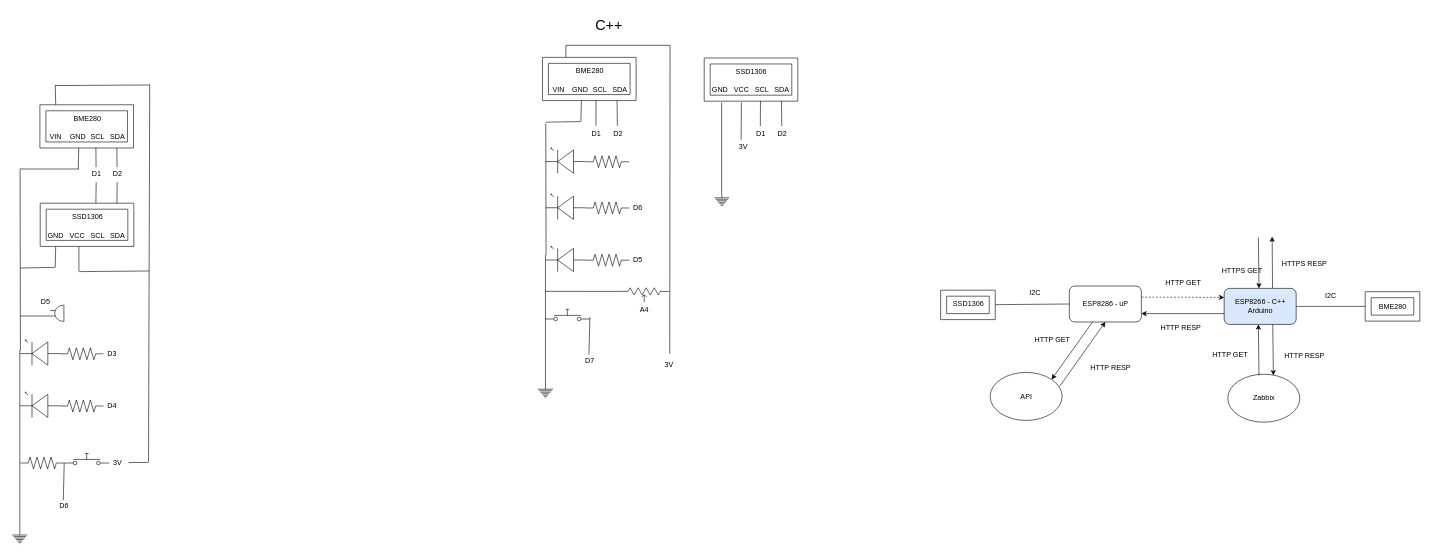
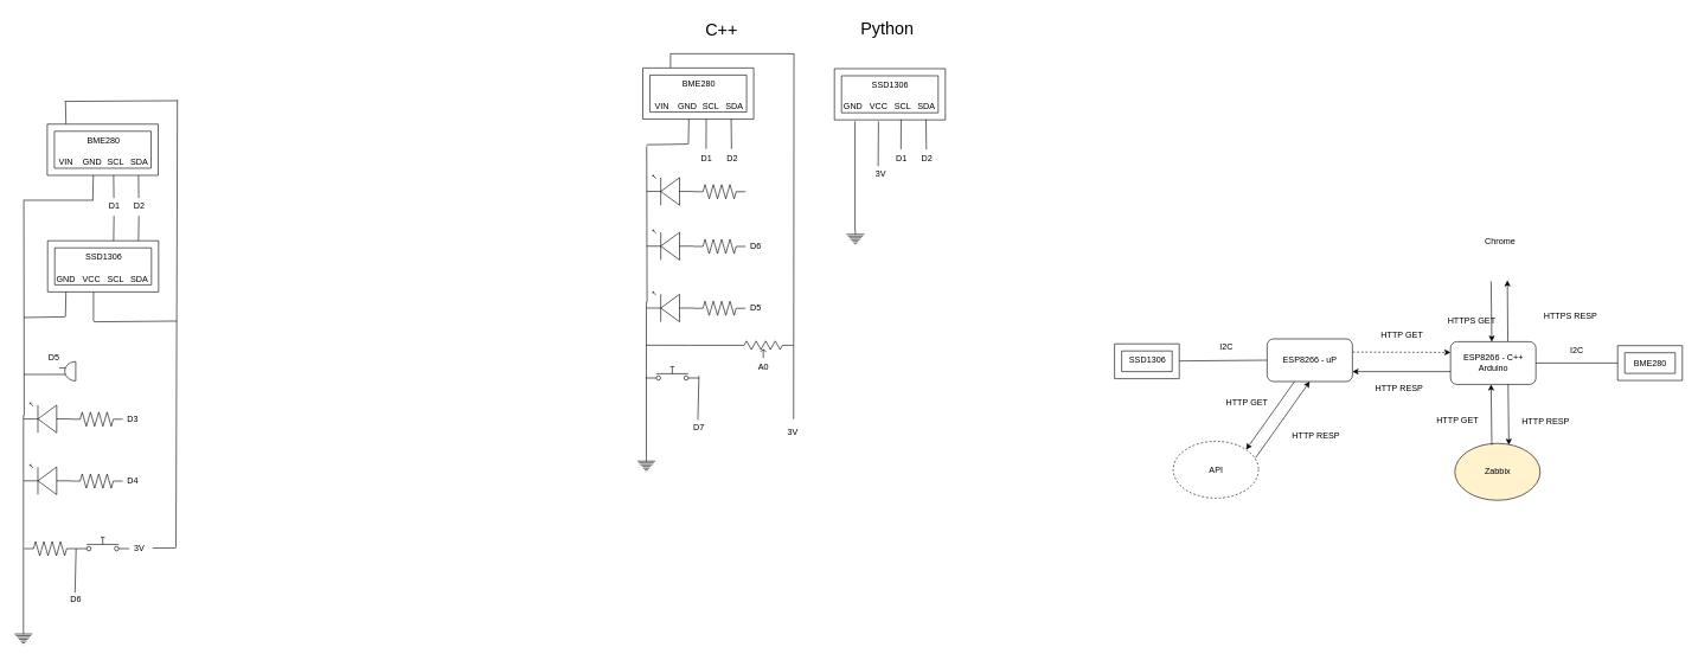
+ <mxCell id="77" value="&lt;font style=&quot;font-size: 24px;&quot;&gt;Python&lt;/font&gt;" style="text;html=1;align=center;verticalAlign=middle;resizable=0;points=[];autosize=1;strokeColor=none;fillColor=none;" parent="1" vertex="1"><mxGeometry x="1200" y="20" width="93" height="41" as="geometry" /></mxCell>
+ <mxCell id="108" value="Chrome" style="text;html=1;align=center;verticalAlign=middle;resizable=0;points=[];autosize=1;strokeColor=none;fillColor=none;" parent="1" vertex="1"><mxGeometry x="2078.5" y="327" width="61" height="26" as="geometry" /></mxCell>
- <mxCell id="111" value="HTTPS RESP" style="text;html=1;align=center;verticalAlign=middle;resizable=0;points=[];autosize=1;strokeColor=none;fillColor=none;" parent="1" vertex="1"><mxGeometry x="2126.5" y="426" width="93" height="26" as="geometry" /></mxCell>
+ <mxCell id="111" value="HTTPS RESP" style="text;html=1;align=center;verticalAlign=middle;resizable=0;points=[];autosize=1;strokeColor=none;fillColor=none;" parent="1" vertex="1"><mxGeometry x="2161.5" y="431" width="93" height="26" as="geometry" /></mxCell>
- <mxCell id="96" value="ESP8286 - uP" style="rounded=1;whiteSpace=wrap;html=1;" parent="1" vertex="1"><mxGeometry x="1781.5" y="476" width="120" height="60" as="geometry" /></mxCell>
+ <mxCell id="96" value="ESP8266 - uP" style="rounded=1;whiteSpace=wrap;html=1;" parent="1" vertex="1"><mxGeometry x="1781.5" y="476" width="120" height="60" as="geometry" /></mxCell>
- <mxCell id="102" value="ESP8266 - C++&lt;br&gt;Arduino" style="rounded=1;whiteSpace=wrap;html=1;fillColor=#dae8fc;" parent="1" vertex="1"><mxGeometry x="2039.5" y="480" width="120" height="60" as="geometry" /></mxCell>
+ <mxCell id="102" value="ESP8266 - C++&lt;br&gt;Arduino" style="rounded=1;whiteSpace=wrap;html=1;" parent="1" vertex="1"><mxGeometry x="2039.5" y="480" width="120" height="60" as="geometry" /></mxCell>
- <mxCell id="91" value="A4" style="text;html=1;align=center;verticalAlign=middle;resizable=0;points=[];autosize=1;strokeColor=none;fillColor=none;" parent="1" vertex="1"><mxGeometry x="1056.5" y="503" width="33" height="26" as="geometry" /></mxCell>
+ <mxCell id="91" value="A0" style="text;html=1;align=center;verticalAlign=middle;resizable=0;points=[];autosize=1;strokeColor=none;fillColor=none;" parent="1" vertex="1"><mxGeometry x="1056.5" y="503" width="33" height="26" as="geometry" /></mxCell>
- <mxCell id="98" value="API" style="ellipse;whiteSpace=wrap;html=1;" parent="1" vertex="1"><mxGeometry x="1649.5" y="620" width="120" height="80" as="geometry" /></mxCell>
+ <mxCell id="98" value="API" style="ellipse;whiteSpace=wrap;html=1;dashed=1;" parent="1" vertex="1"><mxGeometry x="1649.5" y="620" width="120" height="80" as="geometry" /></mxCell>
- <mxCell id="117" value="Zabbix" style="ellipse;whiteSpace=wrap;html=1;" parent="1" vertex="1"><mxGeometry x="2045.5" y="623" width="120" height="80" as="geometry" /></mxCell>
+ <mxCell id="117" value="Zabbix" style="ellipse;whiteSpace=wrap;html=1;fillColor=#fff2cc;" parent="1" vertex="1"><mxGeometry x="2045.5" y="623" width="120" height="80" as="geometry" /></mxCell>
